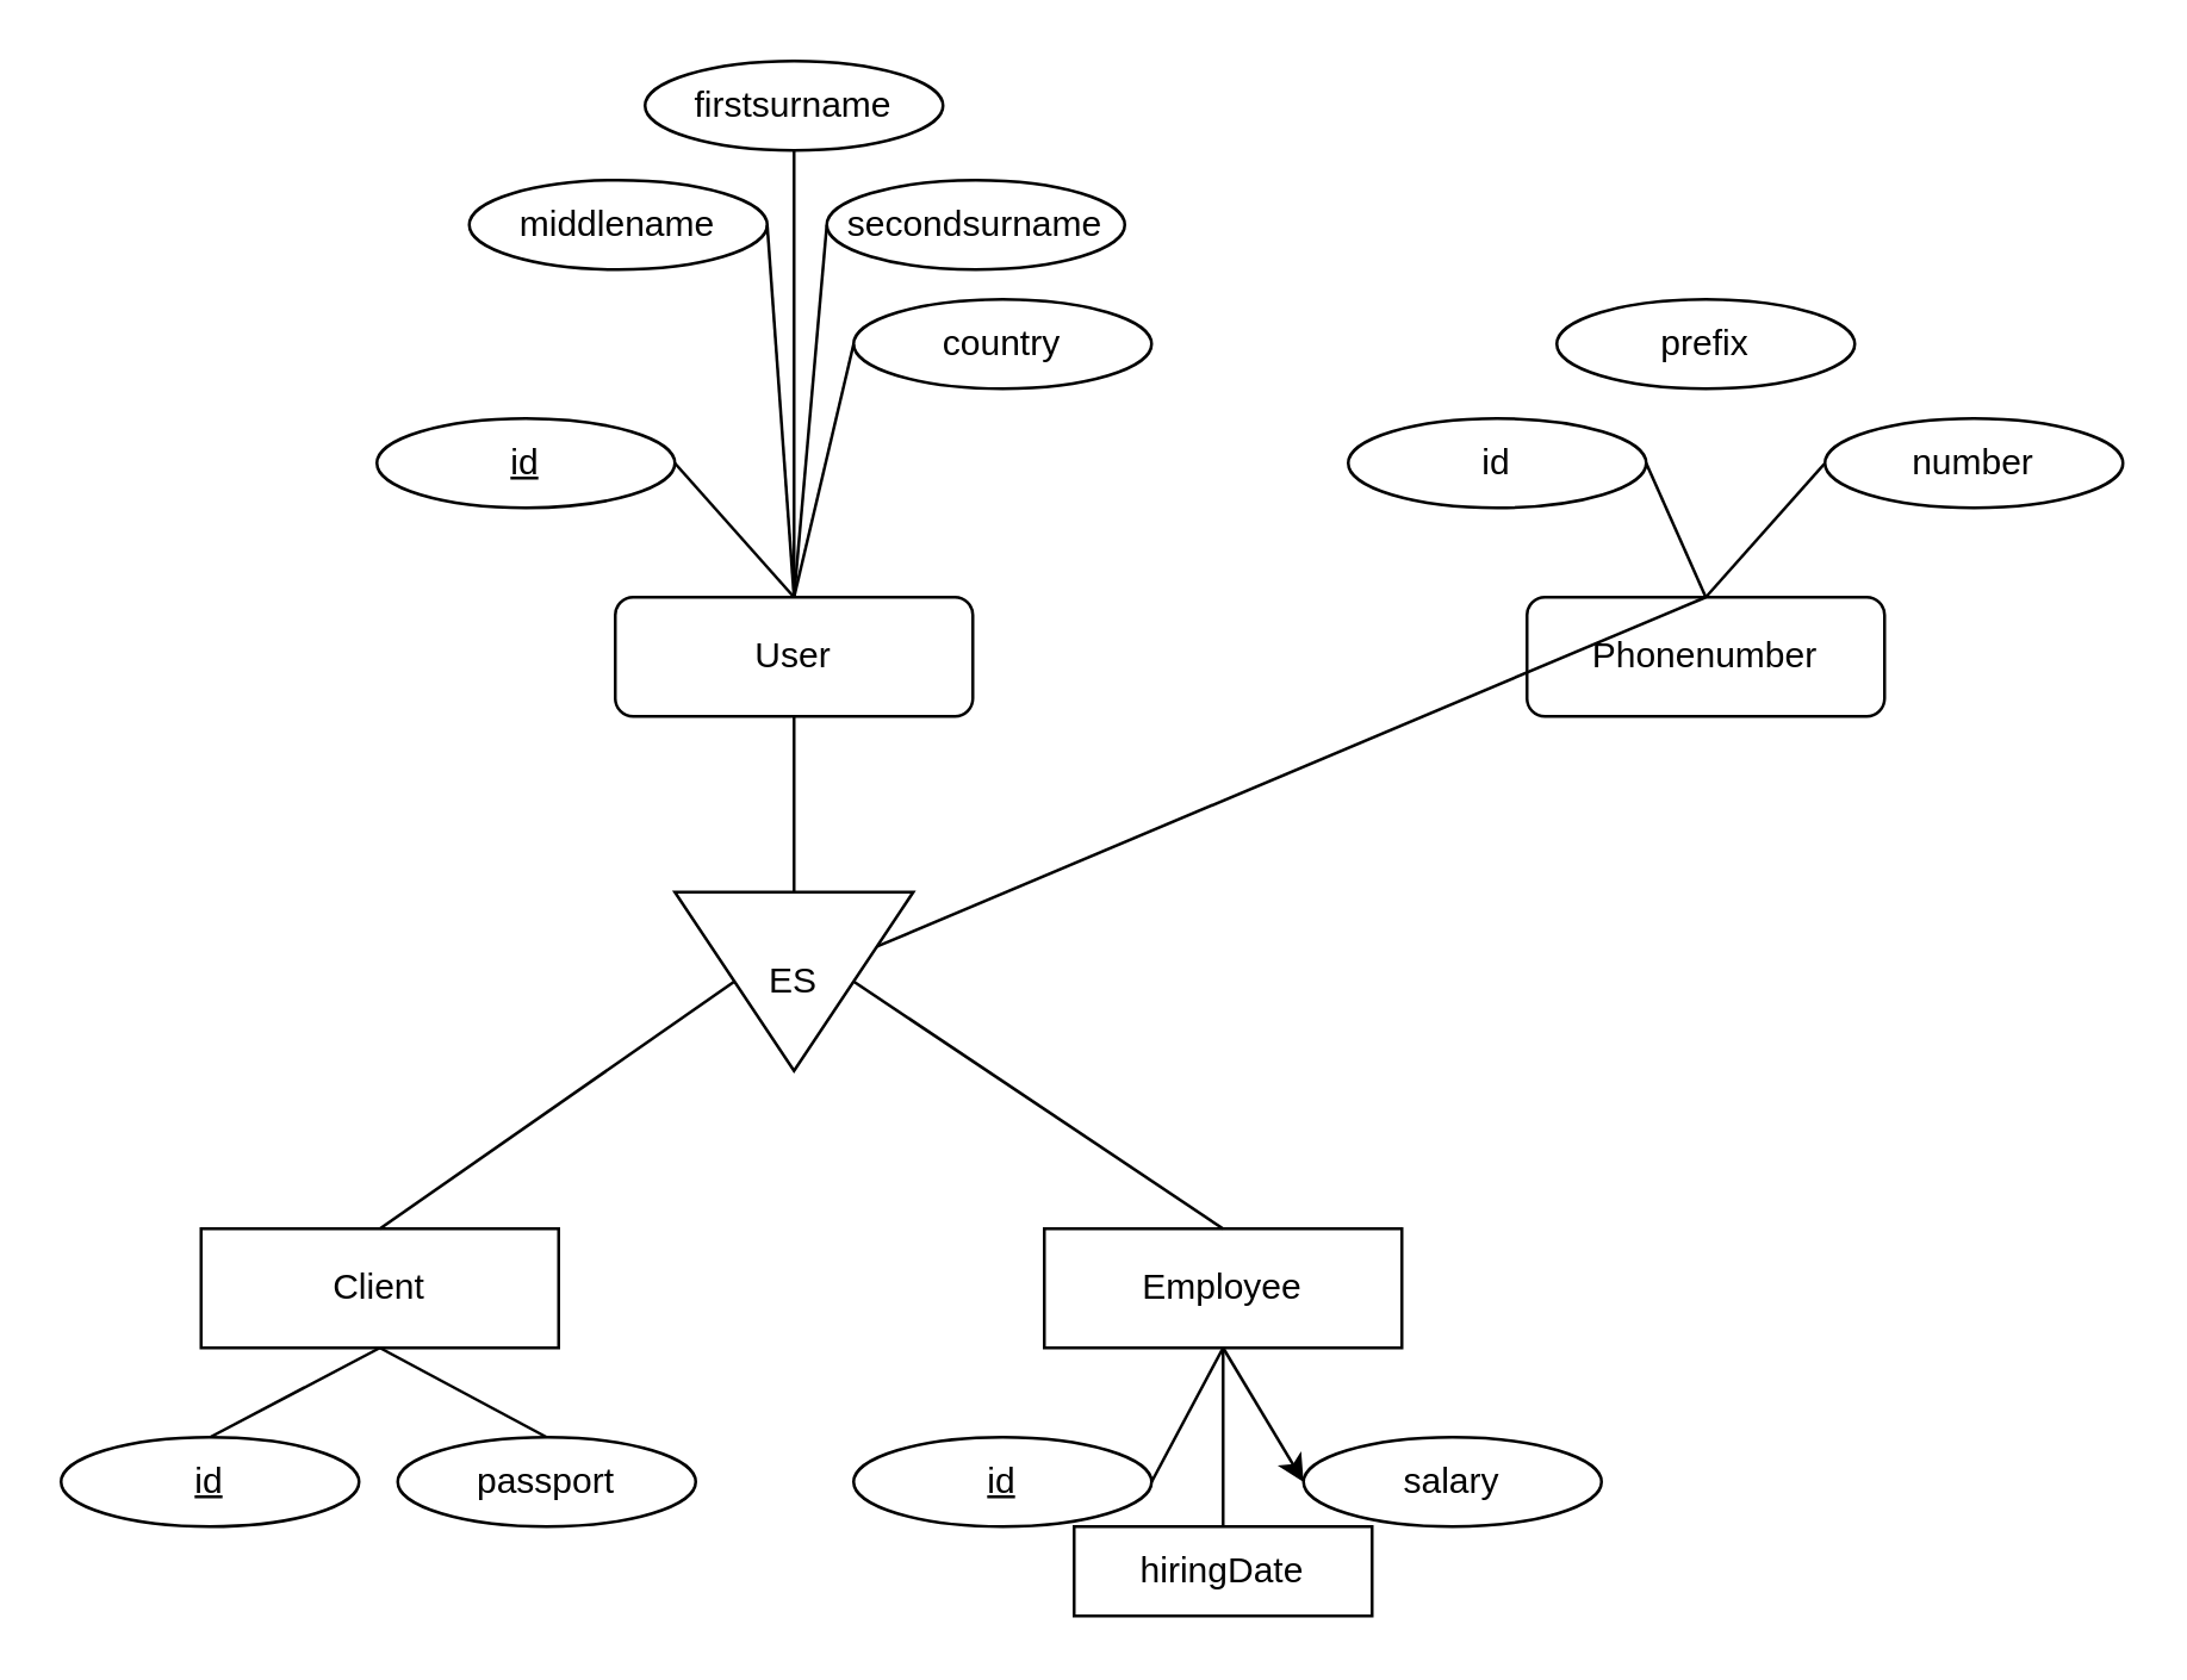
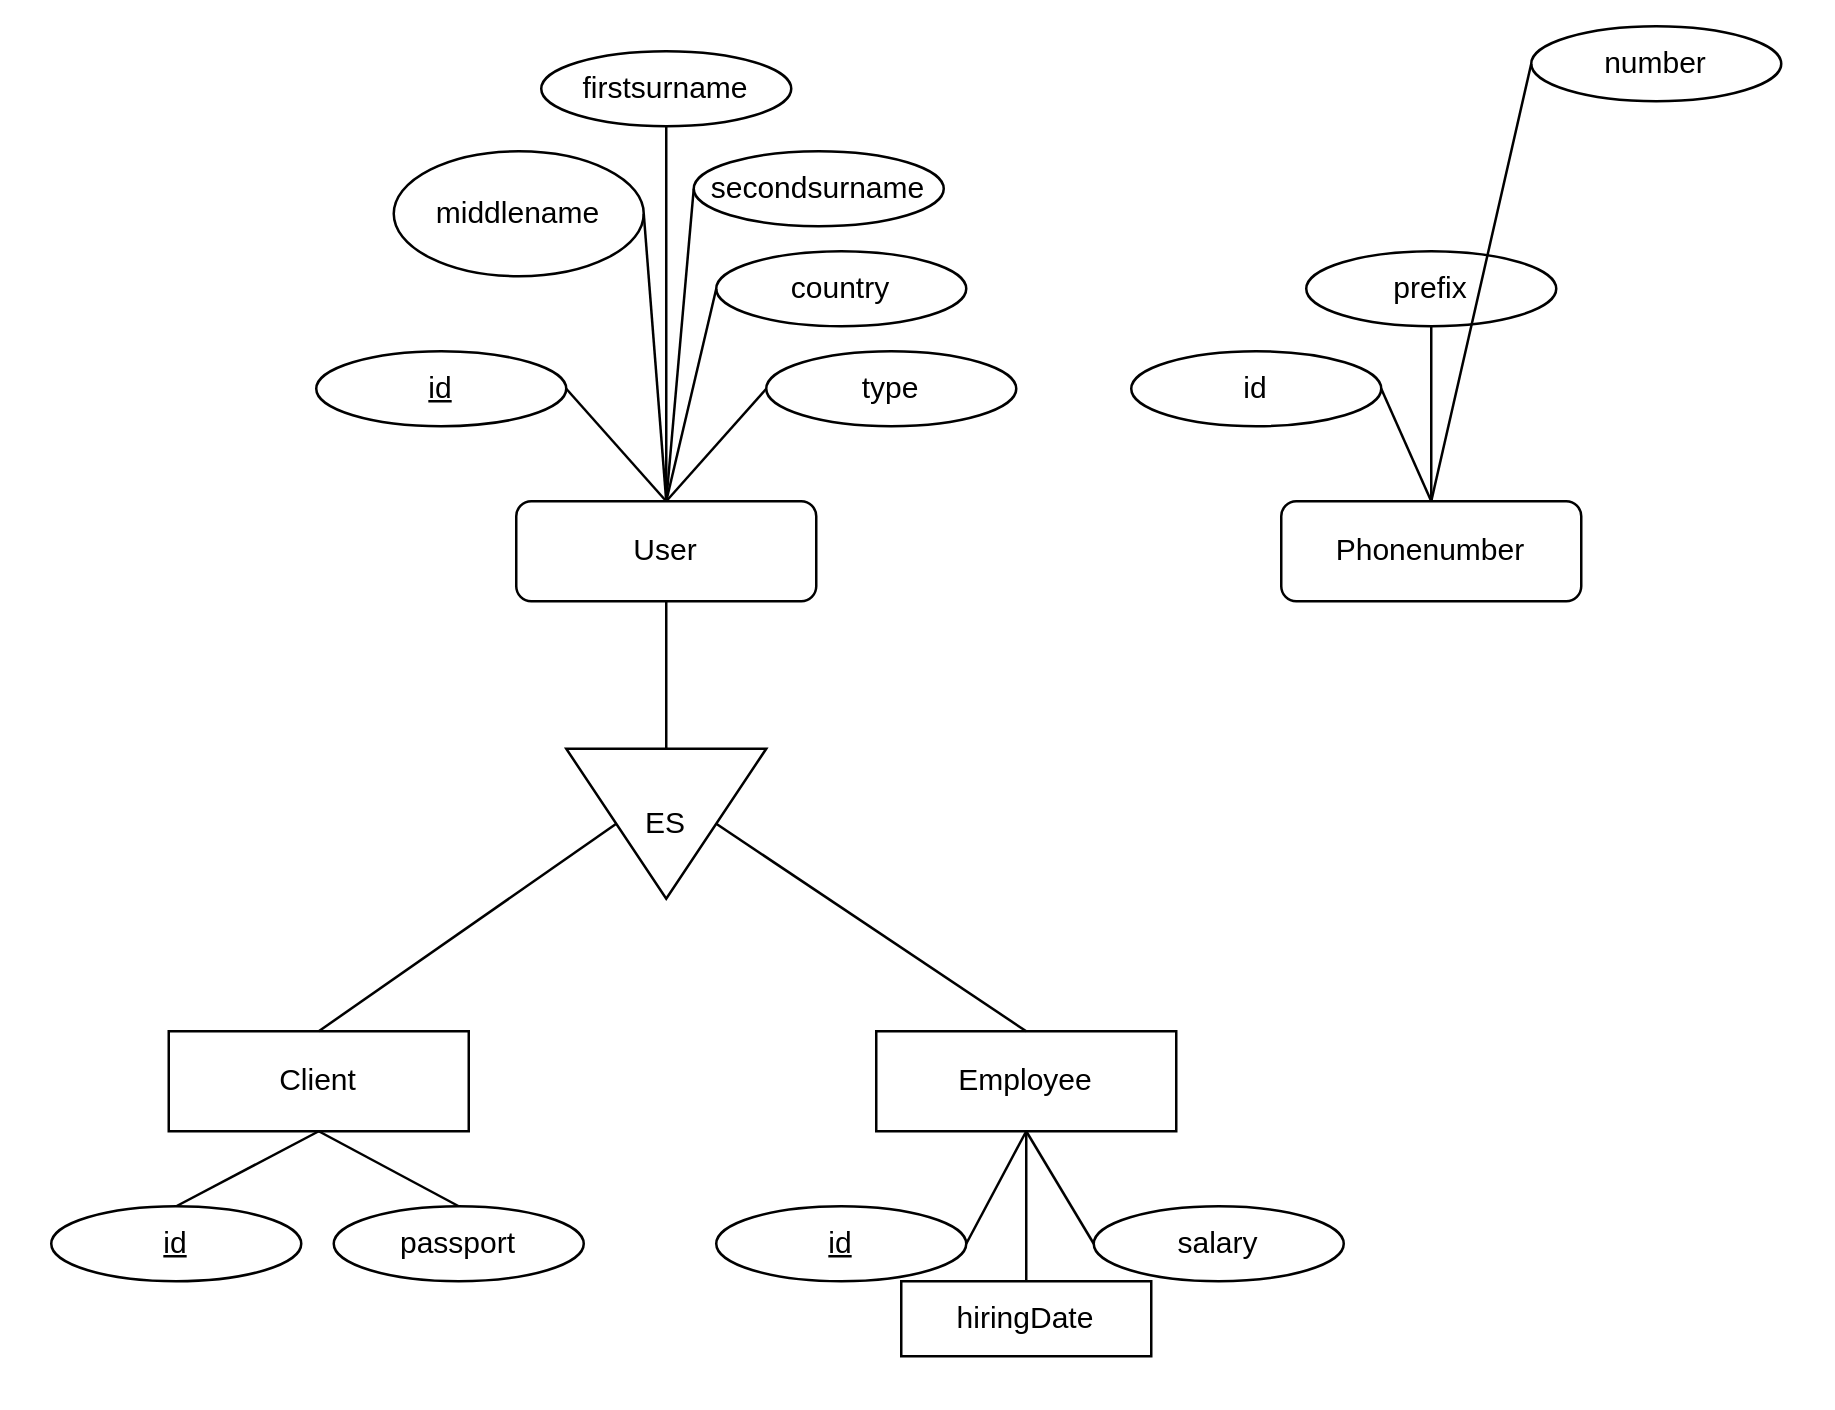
- <mxCell id="4" value="middlename" style="ellipse;whiteSpace=wrap;html=1;" vertex="1" parent="1"><mxGeometry x="157" y="60" width="100" height="30" as="geometry" /></mxCell>
+ <mxCell id="4" value="middlename" style="ellipse;whiteSpace=wrap;html=1;" vertex="1" parent="1"><mxGeometry x="157" y="60" width="100" height="50" as="geometry" /></mxCell>
+ <mxCell id="5" value="type" style="ellipse;whiteSpace=wrap;html=1;" vertex="1" parent="1"><mxGeometry x="306" y="140" width="100" height="30" as="geometry" /></mxCell>
- <mxCell id="9" value="number" style="ellipse;whiteSpace=wrap;html=1;" vertex="1" parent="1"><mxGeometry x="612" y="140" width="100" height="30" as="geometry" /></mxCell>
+ <mxCell id="9" value="number" style="ellipse;whiteSpace=wrap;html=1;" vertex="1" parent="1"><mxGeometry x="612" y="10" width="100" height="30" as="geometry" /></mxCell>
+ <mxCell id="16" value="" style="endArrow=none;html=1;entryX=0;entryY=0.5;entryDx=0;entryDy=0;exitX=0.5;exitY=0;exitDx=0;exitDy=0;" edge="1" parent="1" source="3" target="5"><mxGeometry width="50" height="50" relative="1" as="geometry"><mxPoint x="596" y="330" as="sourcePoint" /><mxPoint x="646" y="280" as="targetPoint" /></mxGeometry></mxCell>
- <mxCell id="10" value="" style="endArrow=none;html=1;exitX=0.5;exitY=0;exitDx=0;exitDy=0;" edge="1" parent="1" source="6" target="18"><mxGeometry width="50" height="50" relative="1" as="geometry"><mxPoint x="632" y="330" as="sourcePoint" /><mxPoint x="682" y="280" as="targetPoint" /></mxGeometry></mxCell>
+ <mxCell id="10" value="" style="endArrow=none;html=1;entryX=0.5;entryY=1;entryDx=0;entryDy=0;exitX=0.5;exitY=0;exitDx=0;exitDy=0;" edge="1" parent="1" source="6" target="8"><mxGeometry width="50" height="50" relative="1" as="geometry"><mxPoint x="632" y="330" as="sourcePoint" /><mxPoint x="682" y="280" as="targetPoint" /></mxGeometry></mxCell>
- <mxCell id="32" value="" style="endArrow=classic;html=1;exitX=0.5;exitY=1;exitDx=0;exitDy=0;entryX=0;entryY=0.5;entryDx=0;entryDy=0;" edge="1" parent="1" source="21" target="29"><mxGeometry width="50" height="50" relative="1" as="geometry"><mxPoint x="537" y="330" as="sourcePoint" /><mxPoint x="587" y="280" as="targetPoint" /></mxGeometry></mxCell>
+ <mxCell id="32" value="" style="endArrow=none;html=1;exitX=0.5;exitY=1;exitDx=0;exitDy=0;entryX=0;entryY=0.5;entryDx=0;entryDy=0;" edge="1" parent="1" source="21" target="29"><mxGeometry width="50" height="50" relative="1" as="geometry"><mxPoint x="537" y="330" as="sourcePoint" /><mxPoint x="587" y="280" as="targetPoint" /></mxGeometry></mxCell>
